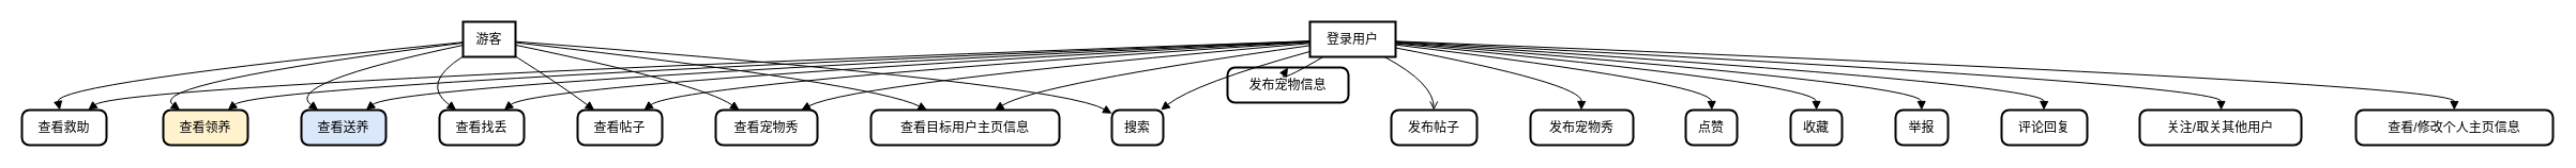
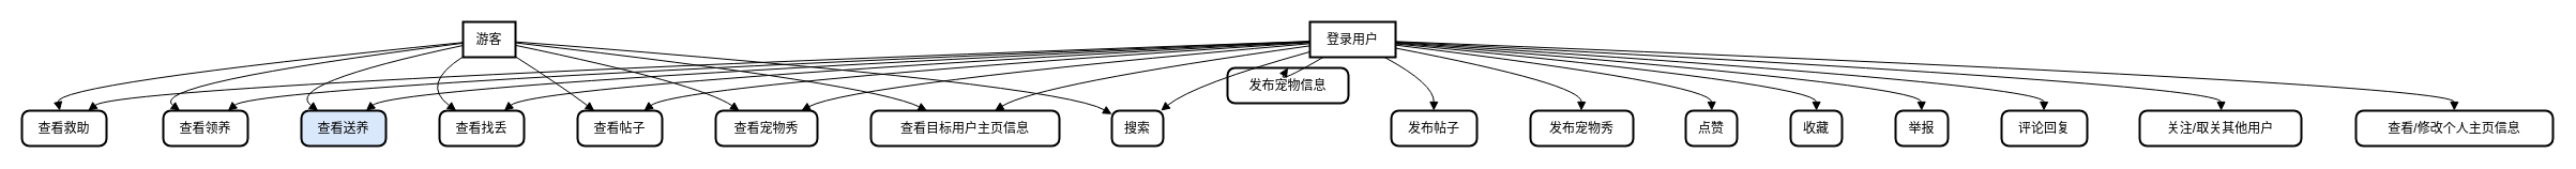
- <mxCell id="38" value="" style="curved=1;startArrow=none;endArrow=open;exitX=0.879;exitY=1.012;entryX=0.496;entryY=0.012;" edge="1" parent="1" source="11" target="13"><mxGeometry relative="1" as="geometry"><Array as="points"><mxPoint x="1339" y="78" /></Array></mxGeometry></mxCell>
+ <mxCell id="38" value="" style="curved=1;startArrow=none;endArrow=block;exitX=0.879;exitY=1.012;entryX=0.496;entryY=0.012;" edge="1" parent="1" source="11" target="13"><mxGeometry relative="1" as="geometry"><Array as="points"><mxPoint x="1339" y="78" /></Array></mxGeometry></mxCell>
- <mxCell id="4" value="查看领养" style="rounded=1;absoluteArcSize=1;arcSize=14;whiteSpace=wrap;strokeWidth=2;fillColor=#fff2cc;" vertex="1" parent="1"><mxGeometry x="152" y="103" width="79" height="33" as="geometry" /></mxCell>
+ <mxCell id="4" value="查看领养" style="rounded=1;absoluteArcSize=1;arcSize=14;whiteSpace=wrap;strokeWidth=2;" vertex="1" parent="1"><mxGeometry x="152" y="103" width="79" height="33" as="geometry" /></mxCell>
